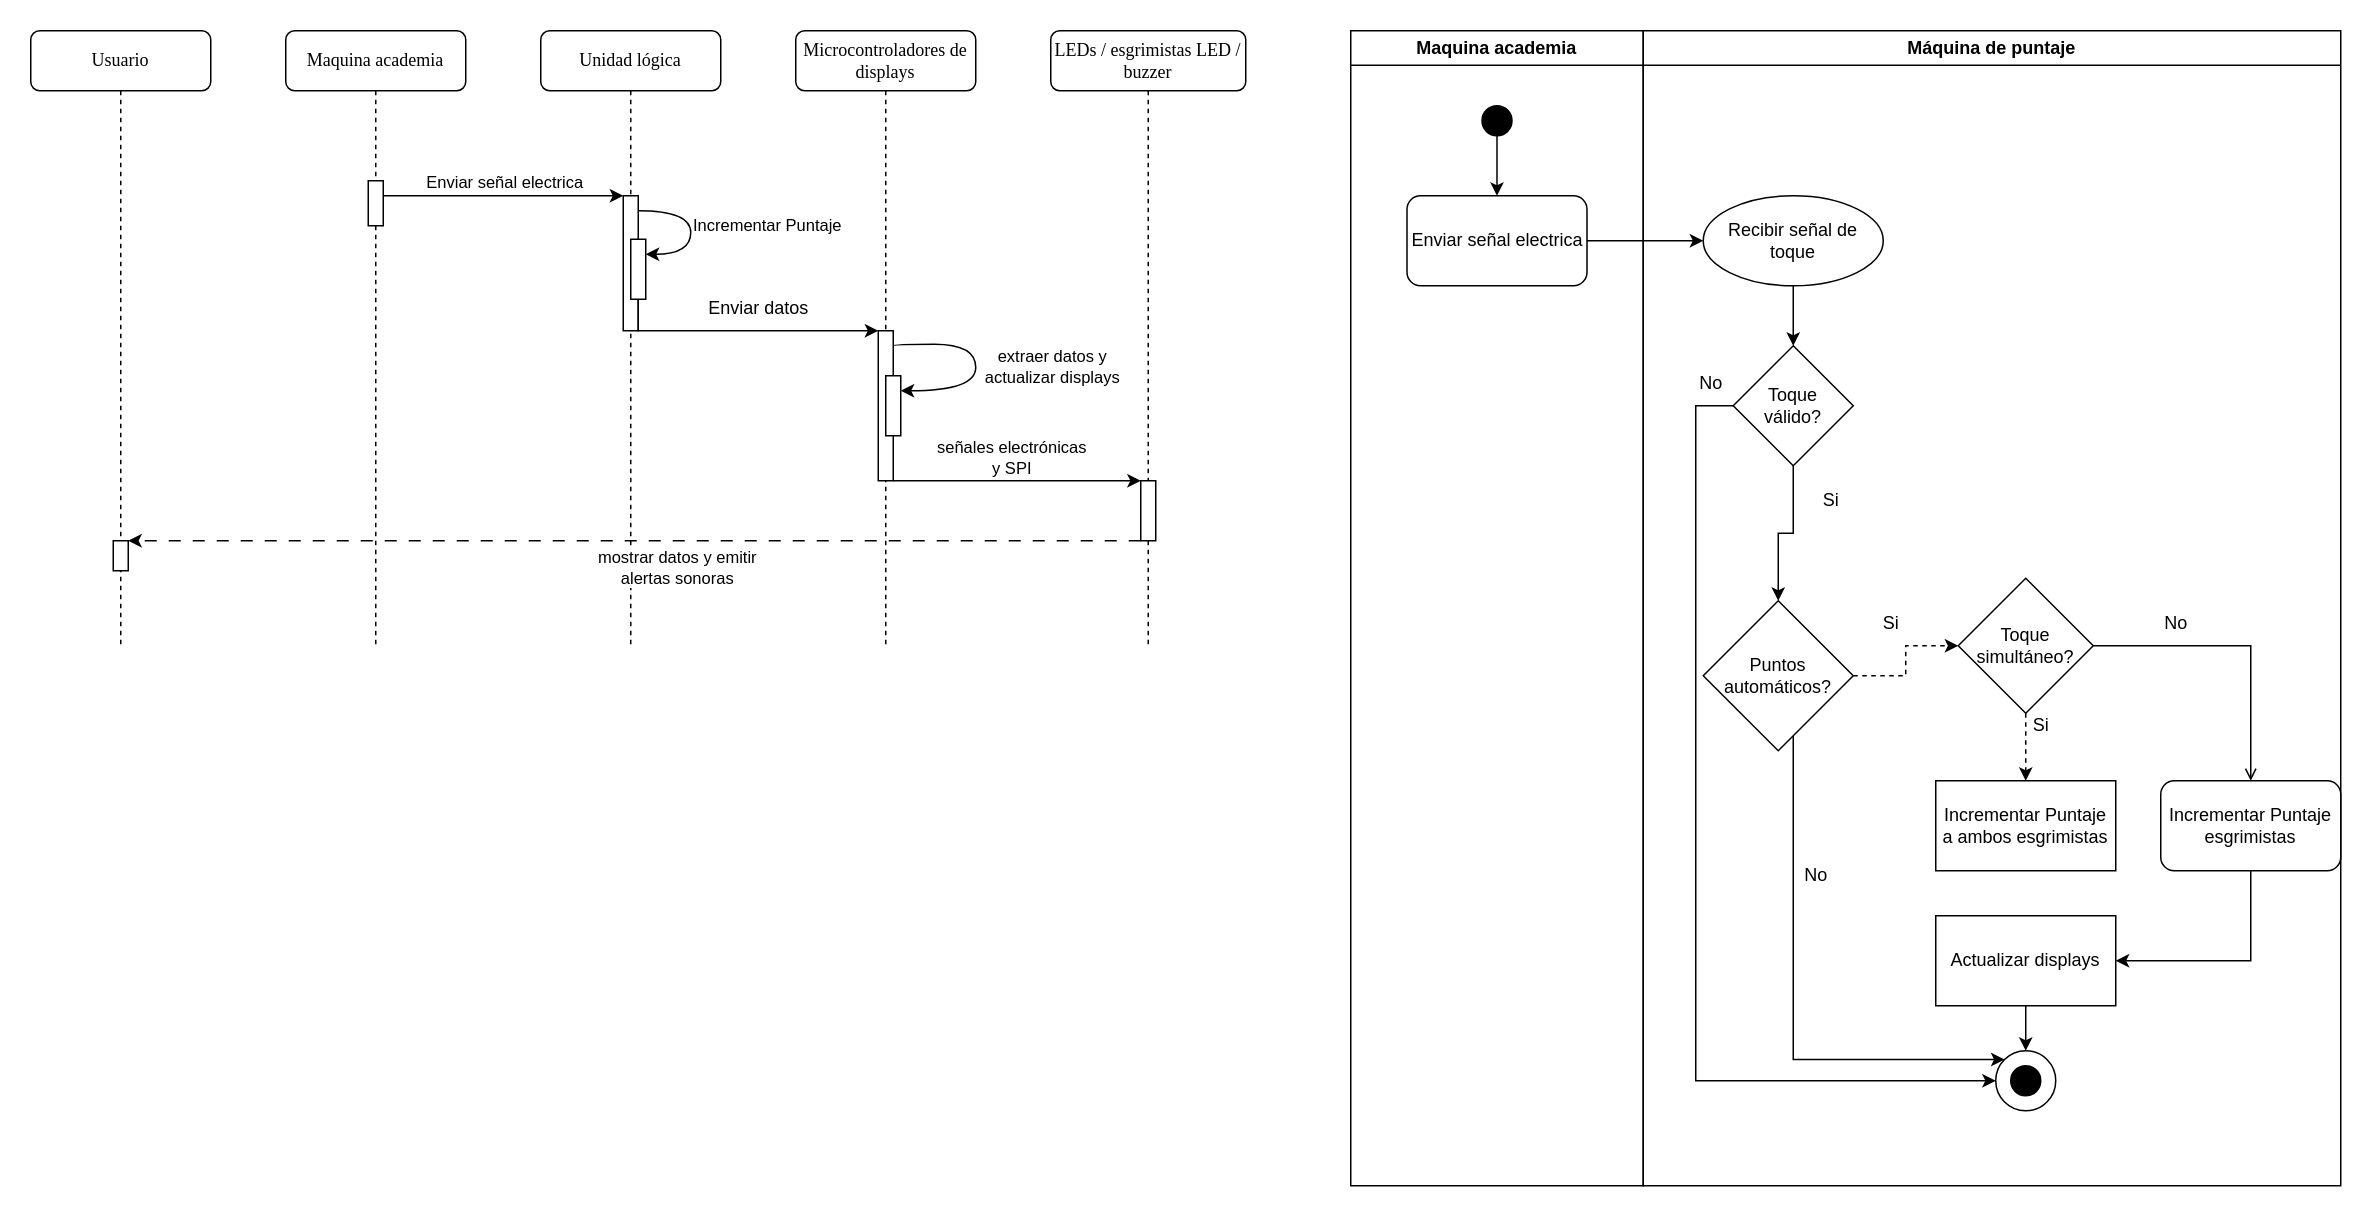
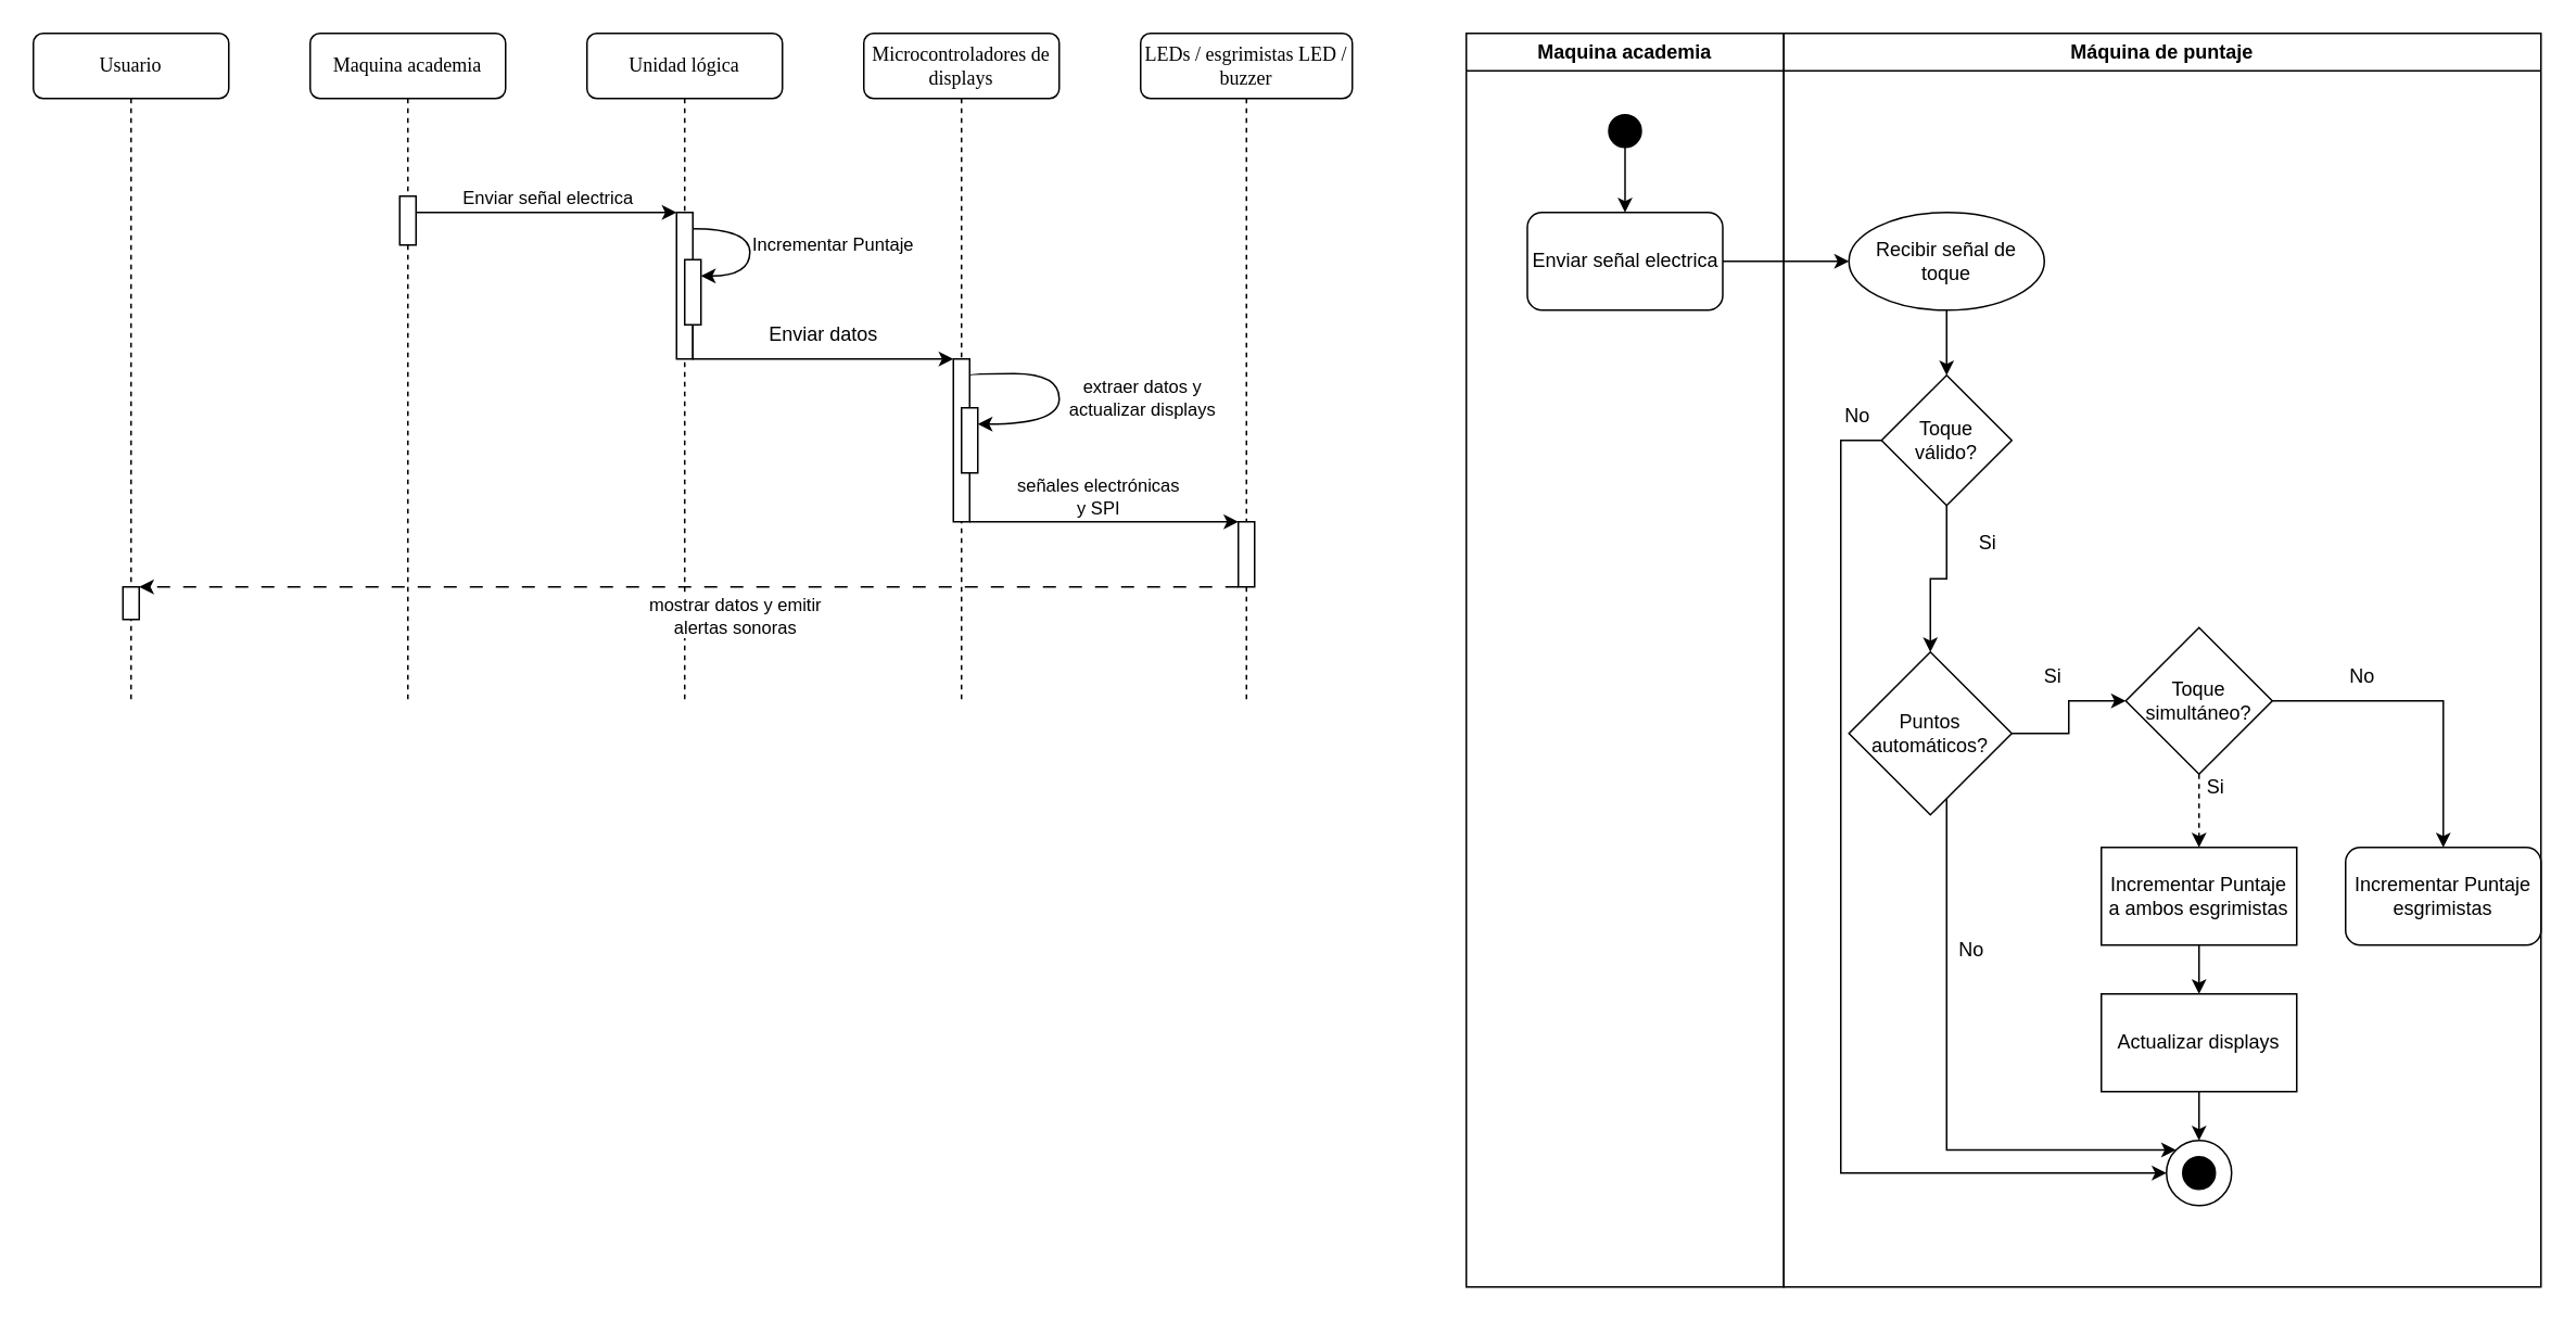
- <mxCell id="24" value="" style="edgeStyle=orthogonalEdgeStyle;rounded=0;orthogonalLoop=1;jettySize=auto;html=1;dashed=1;" parent="17" source="25" target="29" edge="1"><mxGeometry relative="1" as="geometry" /></mxCell>
+ <mxCell id="24" value="" style="edgeStyle=orthogonalEdgeStyle;rounded=0;orthogonalLoop=1;jettySize=auto;html=1;" parent="17" source="25" target="29" edge="1"><mxGeometry relative="1" as="geometry" /></mxCell>
- <mxCell id="27" style="edgeStyle=orthogonalEdgeStyle;rounded=0;orthogonalLoop=1;jettySize=auto;html=1;endArrow=open;" parent="17" source="29" target="35" edge="1"><mxGeometry relative="1" as="geometry" /></mxCell>
+ <mxCell id="27" style="edgeStyle=orthogonalEdgeStyle;rounded=0;orthogonalLoop=1;jettySize=auto;html=1;" parent="17" source="29" target="35" edge="1"><mxGeometry relative="1" as="geometry" /></mxCell>
+ <mxCell id="33" value="" style="edgeStyle=orthogonalEdgeStyle;rounded=0;orthogonalLoop=1;jettySize=auto;html=1;" parent="17" source="30" target="32" edge="1"><mxGeometry relative="1" as="geometry" /></mxCell>
- <mxCell id="34" style="edgeStyle=orthogonalEdgeStyle;rounded=0;orthogonalLoop=1;jettySize=auto;html=1;" parent="17" source="35" target="32" edge="1"><mxGeometry relative="1" as="geometry"><Array as="points"><mxPoint x="405" y="620" /></Array></mxGeometry></mxCell>
